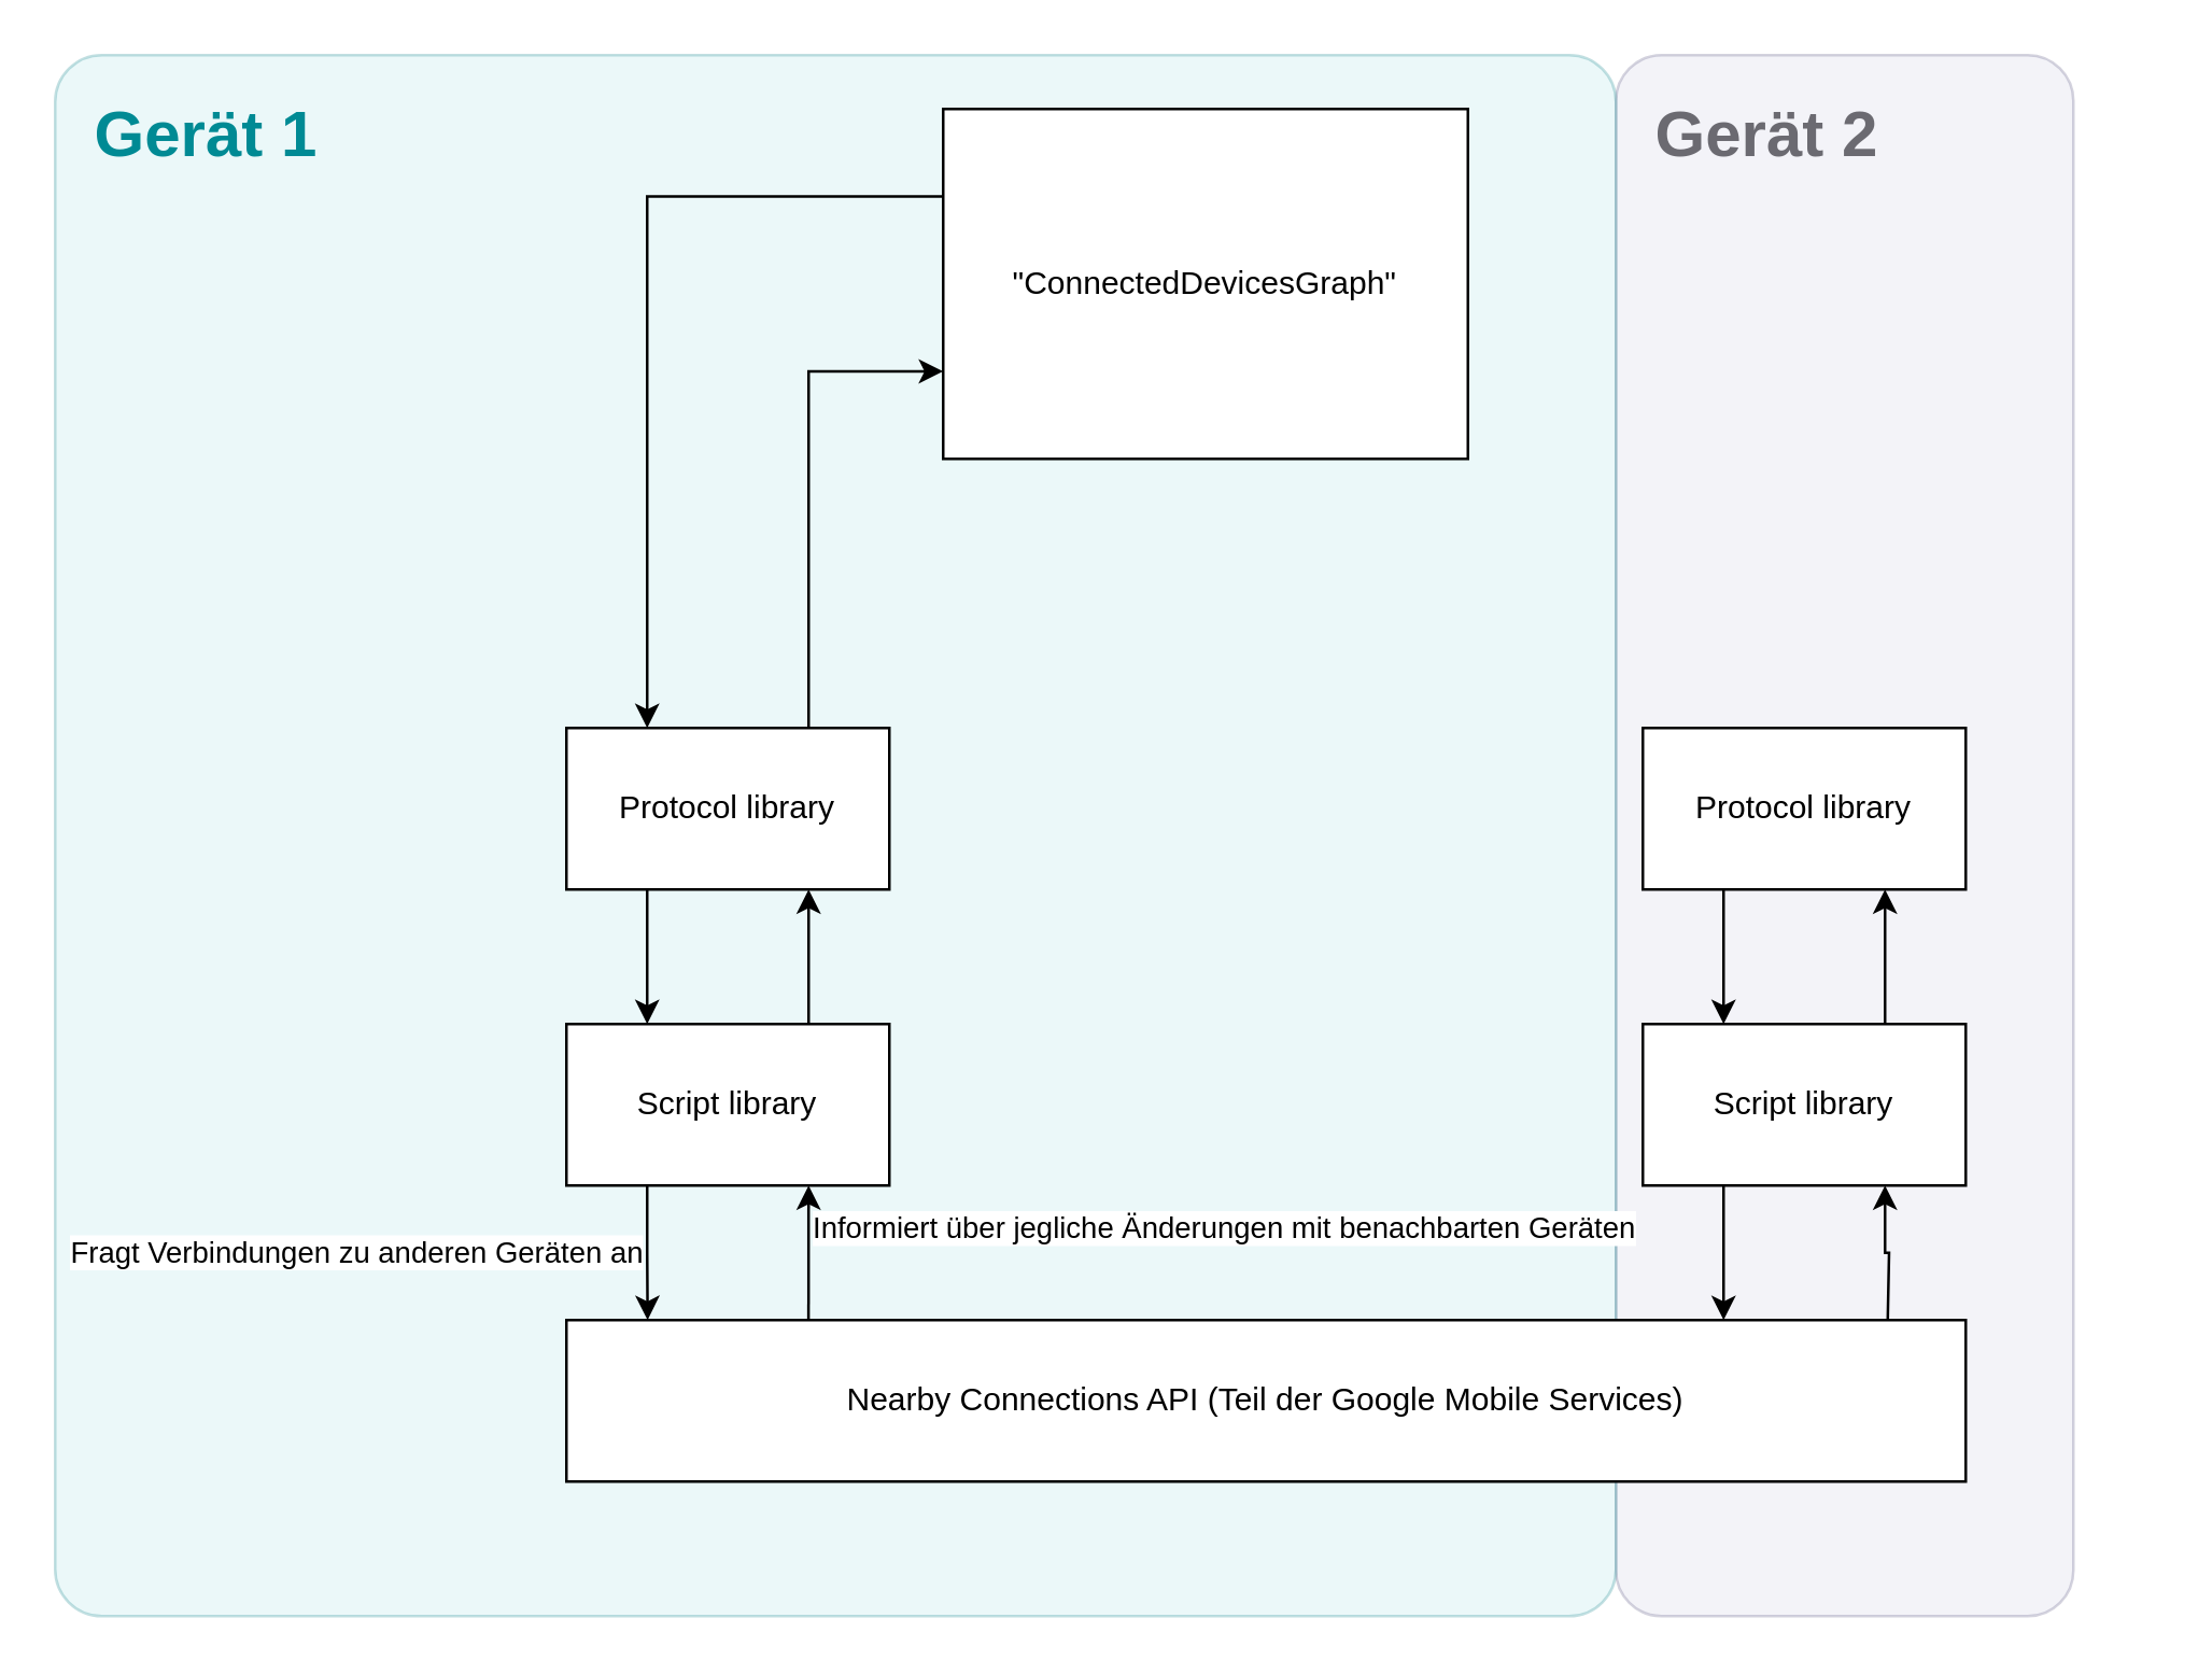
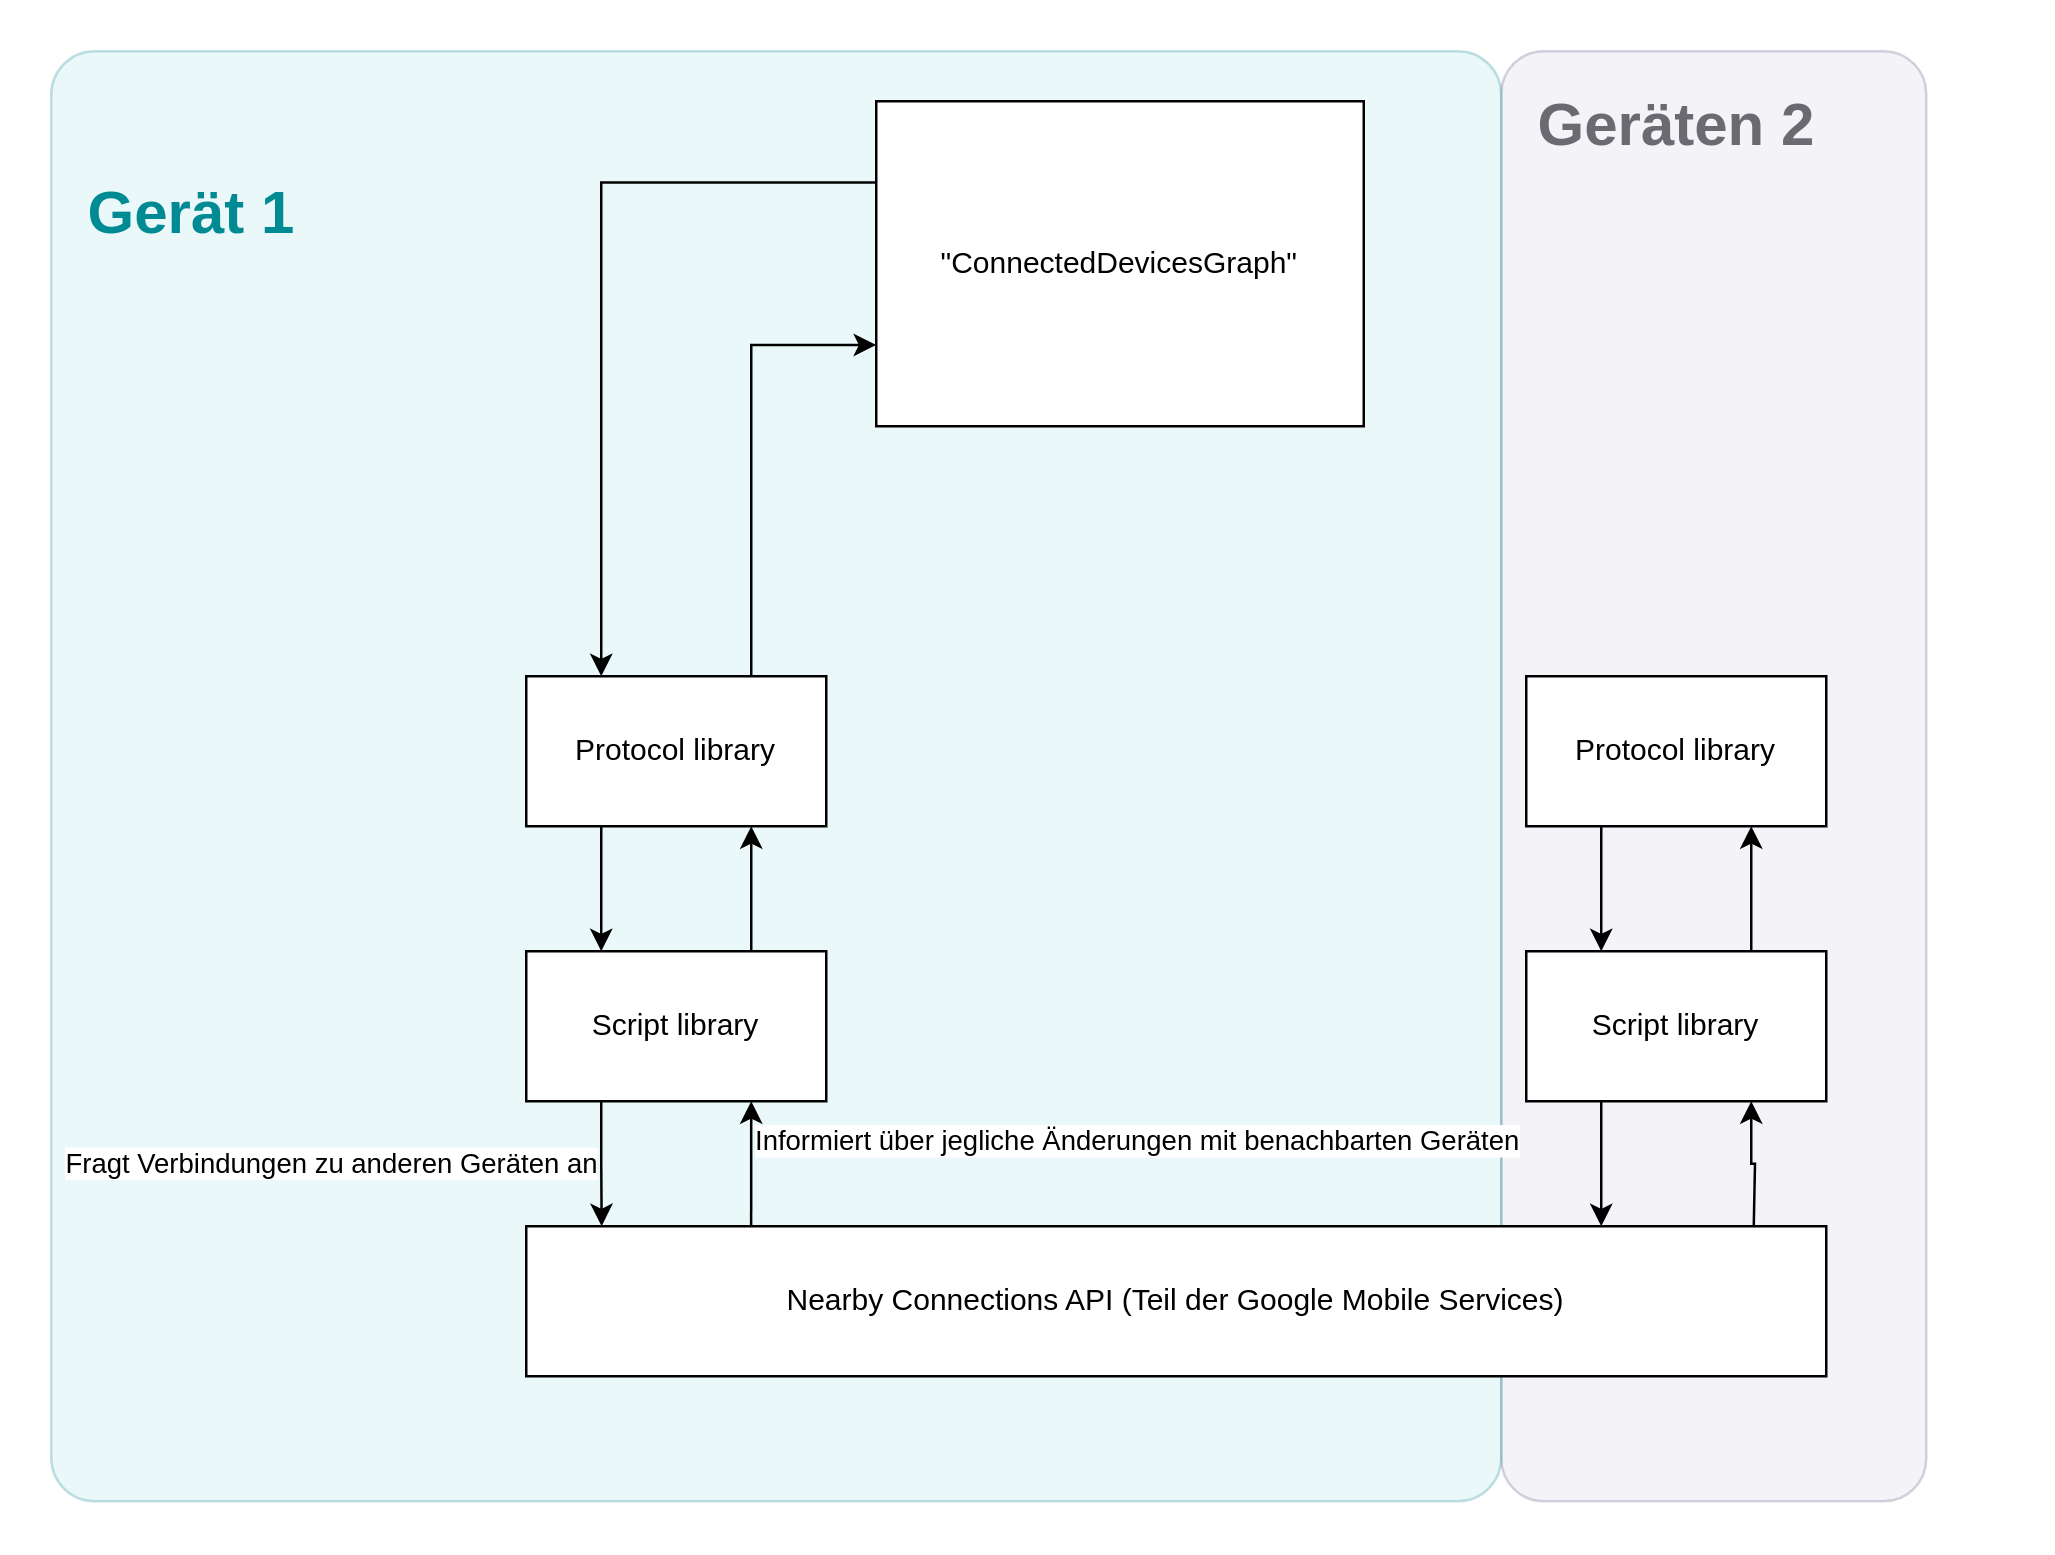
- <mxCell id="21" value="&lt;h1&gt;Gerät 2&lt;/h1&gt;" style="text;html=1;strokeColor=none;fillColor=none;spacing=5;spacingTop=-20;whiteSpace=wrap;overflow=hidden;rounded=0;shadow=0;glass=0;sketch=0;fontColor=#6B6A71;opacity=25;" vertex="1" parent="1"><mxGeometry x="610" y="30" width="190" height="120" as="geometry" /></mxCell>
+ <mxCell id="21" value="&lt;h1&gt;Geräten 2&lt;/h1&gt;" style="text;html=1;strokeColor=none;fillColor=none;spacing=5;spacingTop=-20;whiteSpace=wrap;overflow=hidden;rounded=0;shadow=0;glass=0;sketch=0;fontColor=#6B6A71;opacity=25;" vertex="1" parent="1"><mxGeometry x="610" y="30" width="190" height="120" as="geometry" /></mxCell>
- <mxCell id="20" value="&lt;h1&gt;Gerät 1&lt;/h1&gt;" style="text;html=1;strokeColor=none;fillColor=none;spacing=5;spacingTop=-20;whiteSpace=wrap;overflow=hidden;rounded=0;shadow=0;glass=0;sketch=0;opacity=25;fontColor=#008A94;" vertex="1" parent="1"><mxGeometry x="30" y="30" width="190" height="120" as="geometry" /></mxCell>
+ <mxCell id="20" value="&lt;h1&gt;Gerät 1&lt;/h1&gt;" style="text;html=1;strokeColor=none;fillColor=none;spacing=5;spacingTop=-20;whiteSpace=wrap;overflow=hidden;rounded=0;shadow=0;glass=0;sketch=0;opacity=25;fontColor=#008A94;" vertex="1" parent="1"><mxGeometry x="30" y="65" width="190" height="120" as="geometry" /></mxCell>
